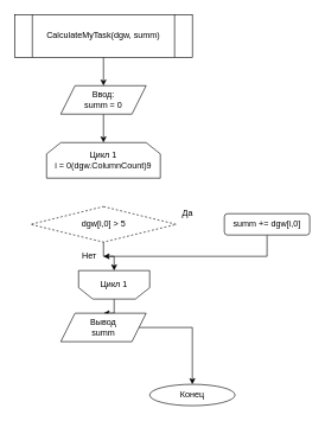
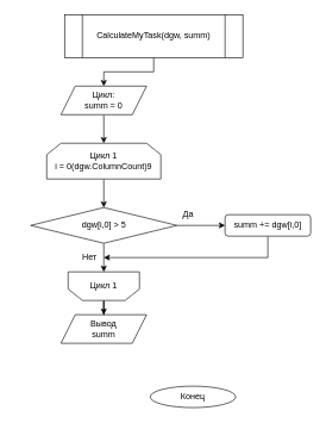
- <mxCell id="3" value="CalculateMyTask(dgw, summ)" style="shape=process;whiteSpace=wrap;html=1;backgroundOutline=1;" parent="1" vertex="1"><mxGeometry x="20" width="250" height="60" as="geometry" y="20" /></mxCell>
+ <mxCell id="3" value="CalculateMyTask(dgw, summ)" style="shape=process;whiteSpace=wrap;html=1;backgroundOutline=1;" parent="1" vertex="1"><mxGeometry x="90" y="20" width="250" height="60" as="geometry" /></mxCell>
- <mxCell id="5" value="Ввод:&lt;br&gt;summ = 0" style="shape=parallelogram;perimeter=parallelogramPerimeter;whiteSpace=wrap;html=1;fixedSize=1;" parent="1" vertex="1"><mxGeometry x="85" y="120" width="120" height="40" as="geometry" /></mxCell>
+ <mxCell id="5" value="Цикл:&lt;br&gt;summ = 0" style="shape=parallelogram;perimeter=parallelogramPerimeter;whiteSpace=wrap;html=1;fixedSize=1;" parent="1" vertex="1"><mxGeometry x="85" y="120" width="120" height="40" as="geometry" /></mxCell>
+ <mxCell id="6" style="edgeStyle=orthogonalEdgeStyle;rounded=0;orthogonalLoop=1;jettySize=auto;html=1;entryX=0.5;entryY=0;entryDx=0;entryDy=0;" parent="1" source="7" target="10" edge="1"><mxGeometry relative="1" as="geometry" /></mxCell>
- <mxCell id="10" value="dgw[i,0] &amp;gt; 5" style="rhombus;whiteSpace=wrap;html=1;dashed=1;" parent="1" vertex="1"><mxGeometry x="42.5" y="290" width="205" height="50" as="geometry" /></mxCell>
+ <mxCell id="10" value="dgw[i,0] &amp;gt; 5" style="rhombus;whiteSpace=wrap;html=1;" parent="1" vertex="1"><mxGeometry x="42.5" y="290" width="205" height="50" as="geometry" /></mxCell>
+ <mxCell id="8" style="edgeStyle=orthogonalEdgeStyle;rounded=0;orthogonalLoop=1;jettySize=auto;html=1;entryX=0;entryY=0.5;entryDx=0;entryDy=0;" parent="1" source="10" target="12" edge="1"><mxGeometry relative="1" as="geometry" /></mxCell>
- <mxCell id="14" value="Цикл 1" style="shape=loopLimit;whiteSpace=wrap;html=1;direction=west;" parent="1" vertex="1"><mxGeometry x="110" y="380" width="100" height="40" as="geometry" /></mxCell>
+ <mxCell id="14" value="Цикл 1" style="shape=loopLimit;whiteSpace=wrap;html=1;direction=west;" parent="1" vertex="1"><mxGeometry x="95" y="380" width="100" height="40" as="geometry" /></mxCell>
- <mxCell id="15" style="edgeStyle=orthogonalEdgeStyle;rounded=0;orthogonalLoop=1;jettySize=auto;html=1;entryX=0.5;entryY=0;entryDx=0;entryDy=0;" parent="1" source="16" target="17" edge="1"><mxGeometry relative="1" as="geometry" /></mxCell>
